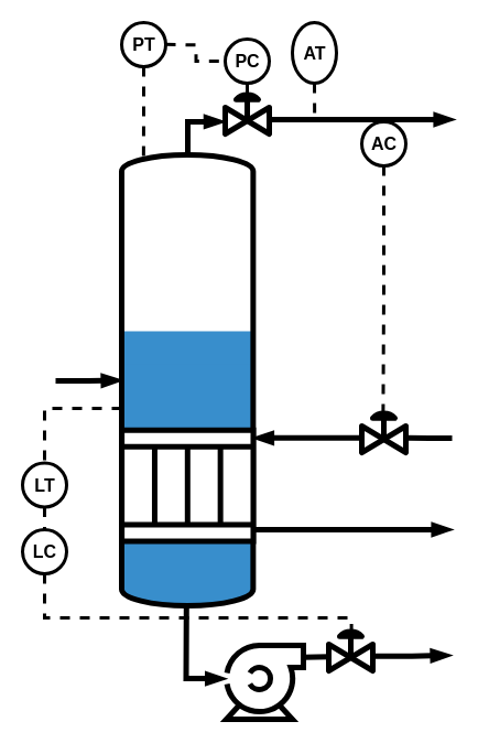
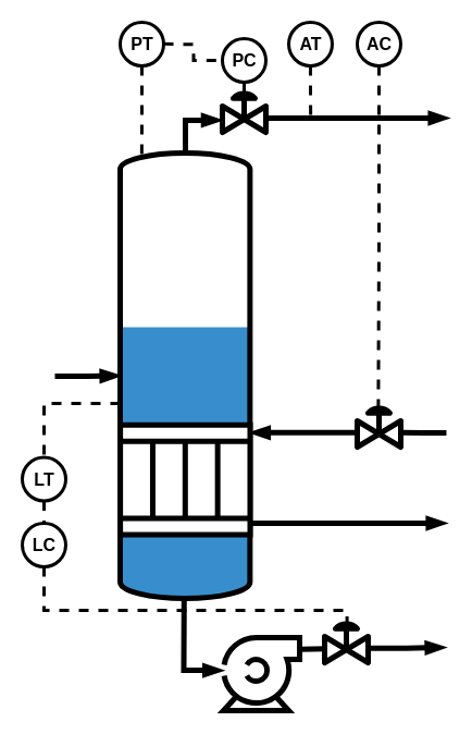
- <mxCell id="15" value="AT" style="dashed=0;outlineConnect=0;align=center;html=1;shape=mxgraph.pid.engines.electric_motor;fontSize=16;strokeColor=default;strokeWidth=3;verticalAlign=middle;fontFamily=Helvetica;fontColor=default;fillColor=none;fontStyle=1" parent="1" vertex="1"><mxGeometry x="265" y="20" width="40" height="55" as="geometry" /></mxCell>
+ <mxCell id="15" value="AT" style="dashed=0;outlineConnect=0;align=center;html=1;shape=mxgraph.pid.engines.electric_motor;fontSize=16;strokeColor=default;strokeWidth=3;verticalAlign=middle;fontFamily=Helvetica;fontColor=default;fillColor=none;fontStyle=1" parent="1" vertex="1"><mxGeometry x="265" y="20" width="40" height="40" as="geometry" /></mxCell>
- <mxCell id="17" value="AC" style="dashed=0;outlineConnect=0;align=center;html=1;shape=mxgraph.pid.engines.electric_motor;fontSize=16;strokeColor=default;strokeWidth=3;verticalAlign=middle;fontFamily=Helvetica;fontColor=default;fillColor=none;fontStyle=1" parent="1" vertex="1"><mxGeometry x="328" y="110" width="40" height="40" as="geometry" /></mxCell>
+ <mxCell id="17" value="AC" style="dashed=0;outlineConnect=0;align=center;html=1;shape=mxgraph.pid.engines.electric_motor;fontSize=16;strokeColor=default;strokeWidth=3;verticalAlign=middle;fontFamily=Helvetica;fontColor=default;fillColor=none;fontStyle=1" parent="1" vertex="1"><mxGeometry x="328" y="20" width="40" height="40" as="geometry" /></mxCell>
